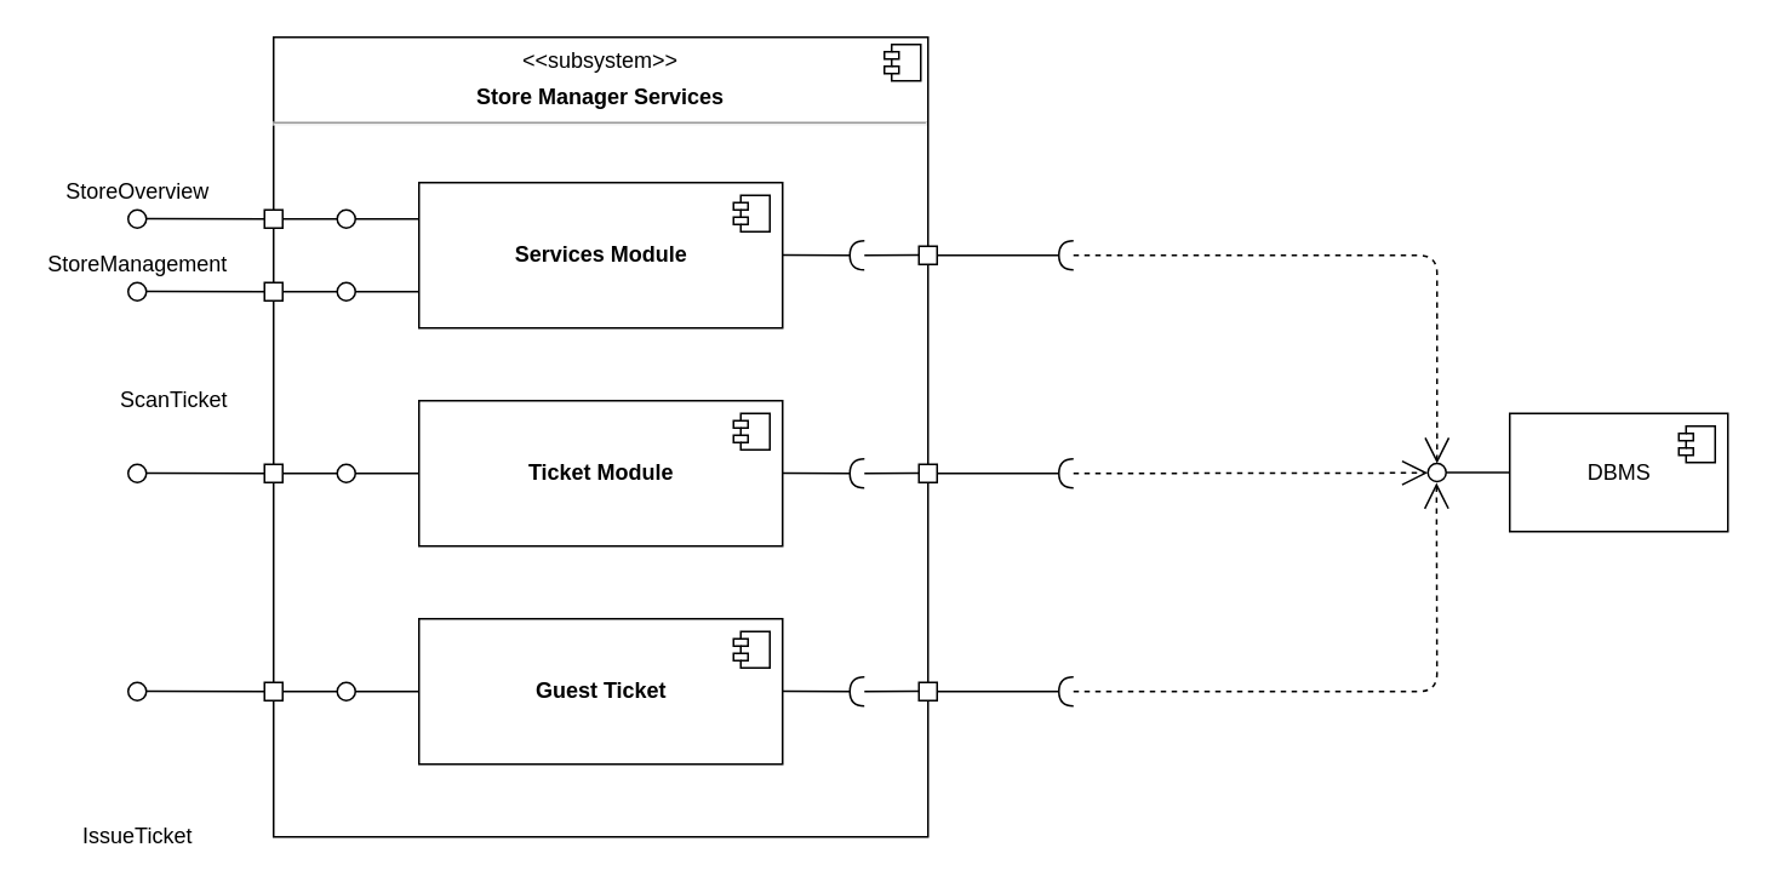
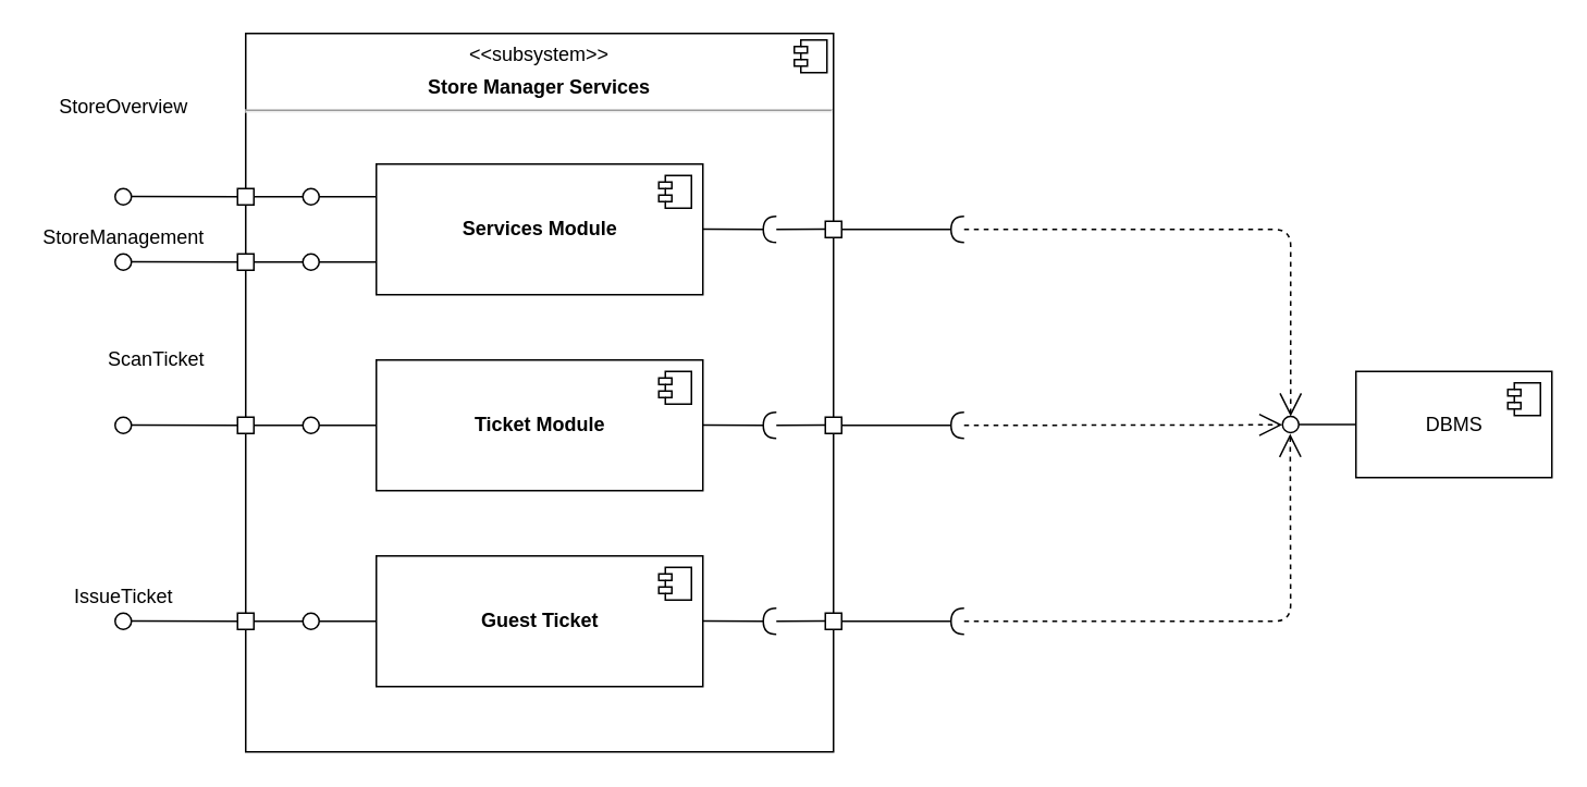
- <mxCell id="19" value="StoreOverview" style="text;html=1;align=center;verticalAlign=middle;resizable=0;points=[];autosize=1;" parent="1" vertex="1"><mxGeometry x="30" y="95" width="90" height="20" as="geometry" /></mxCell>
+ <mxCell id="19" value="StoreOverview" style="text;html=1;align=center;verticalAlign=middle;resizable=0;points=[];autosize=1;" parent="1" vertex="1"><mxGeometry x="30" y="55" width="90" height="20" as="geometry" /></mxCell>
- <mxCell id="42" value="IssueTicket" style="text;html=1;align=center;verticalAlign=middle;resizable=0;points=[];autosize=1;" parent="1" vertex="1"><mxGeometry x="35" y="450" width="80" height="20" as="geometry" /></mxCell>
+ <mxCell id="42" value="IssueTicket" style="text;html=1;align=center;verticalAlign=middle;resizable=0;points=[];autosize=1;" parent="1" vertex="1"><mxGeometry x="35" y="355" width="80" height="20" as="geometry" /></mxCell>
